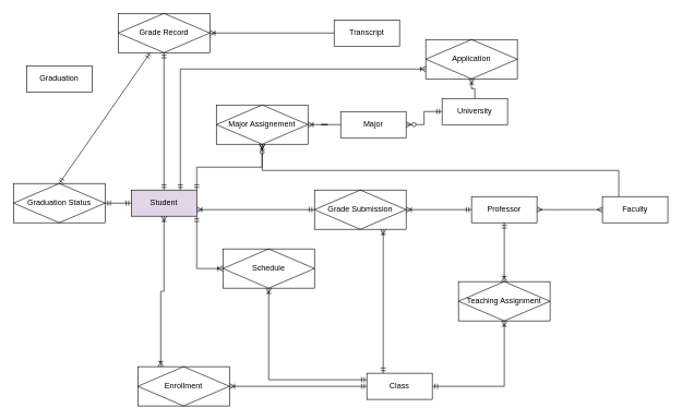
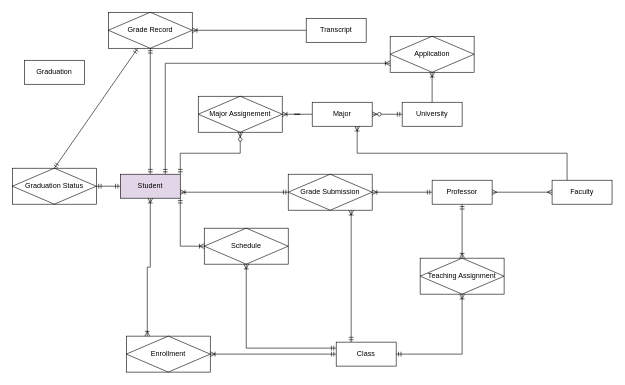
- <mxCell id="29" value="University" style="whiteSpace=wrap;html=1;align=center;" vertex="1" parent="1"><mxGeometry x="675" y="150" width="100" height="40" as="geometry" /></mxCell>
+ <mxCell id="29" value="University" style="whiteSpace=wrap;html=1;align=center;" vertex="1" parent="1"><mxGeometry x="670" y="170" width="100" height="40" as="geometry" /></mxCell>
- <mxCell id="37" value="" style="edgeStyle=orthogonalEdgeStyle;fontSize=12;html=1;endArrow=ERoneToMany;rounded=0;exitX=0.25;exitY=0;exitDx=0;exitDy=0;" edge="1" parent="1" source="7" target="12"><mxGeometry width="100" height="100" relative="1" as="geometry"><mxPoint x="480" y="360" as="sourcePoint" /><mxPoint x="580" y="260" as="targetPoint" /></mxGeometry></mxCell>
+ <mxCell id="37" value="" style="edgeStyle=orthogonalEdgeStyle;fontSize=12;html=1;endArrow=ERoneToMany;rounded=0;entryX=0.75;entryY=1;entryDx=0;entryDy=0;exitX=0.25;exitY=0;exitDx=0;exitDy=0;" edge="1" parent="1" source="7" target="3"><mxGeometry width="100" height="100" relative="1" as="geometry"><mxPoint x="480" y="360" as="sourcePoint" /><mxPoint x="580" y="260" as="targetPoint" /></mxGeometry></mxCell>
